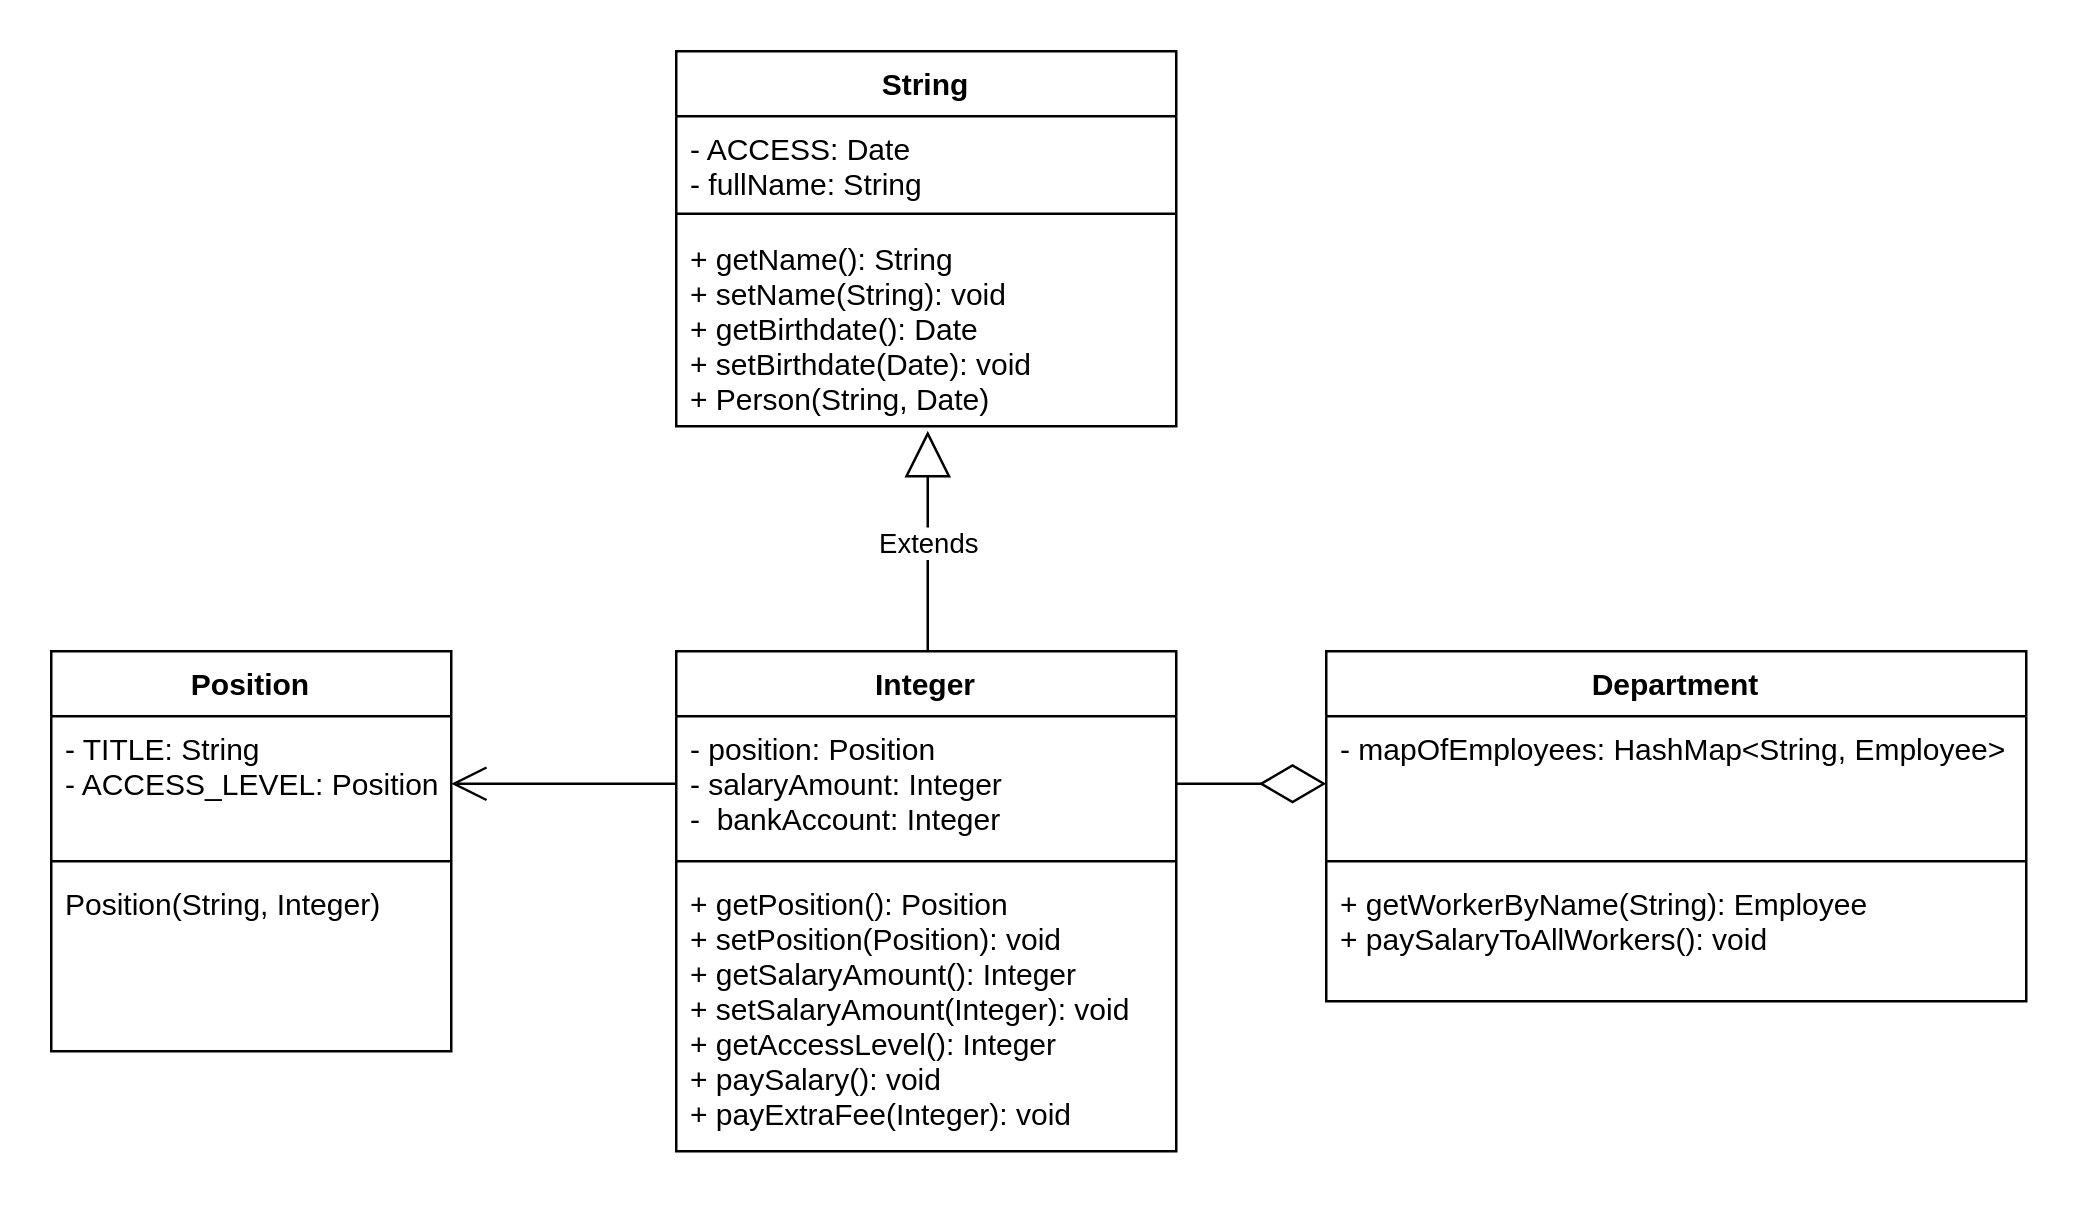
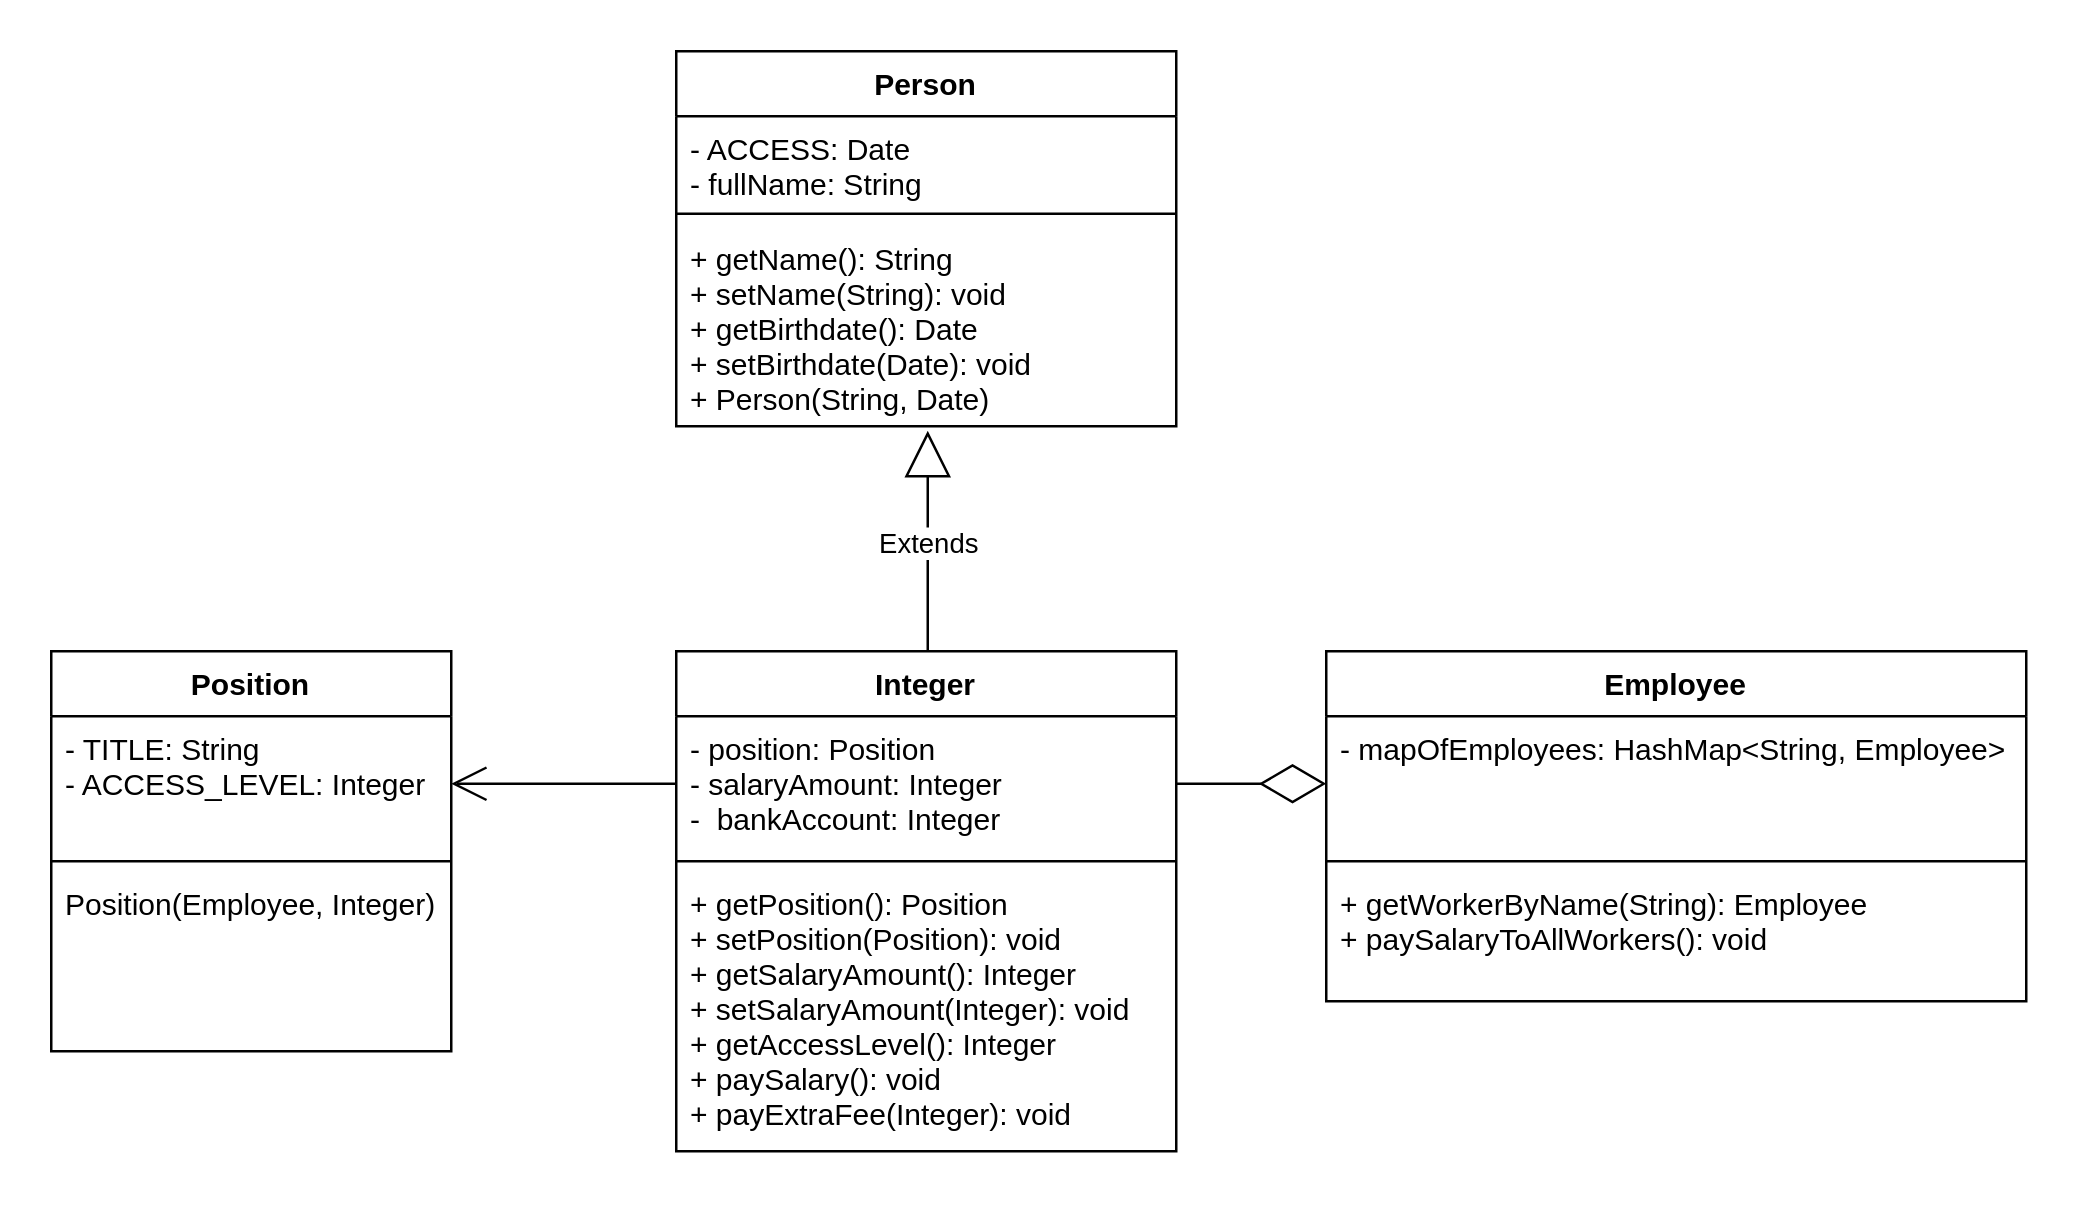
- <mxCell id="4" value="String" style="swimlane;fontStyle=1;align=center;verticalAlign=top;childLayout=stackLayout;horizontal=1;startSize=26;horizontalStack=0;resizeParent=1;resizeParentMax=0;resizeLast=0;collapsible=1;marginBottom=0;" parent="1" vertex="1"><mxGeometry x="270" width="200" height="150" as="geometry" y="20" /></mxCell>
+ <mxCell id="4" value="Person" style="swimlane;fontStyle=1;align=center;verticalAlign=top;childLayout=stackLayout;horizontal=1;startSize=26;horizontalStack=0;resizeParent=1;resizeParentMax=0;resizeLast=0;collapsible=1;marginBottom=0;" parent="1" vertex="1"><mxGeometry x="270" width="200" height="150" as="geometry" y="20" /></mxCell>
- <mxCell id="12" value="Department" style="swimlane;fontStyle=1;align=center;verticalAlign=top;childLayout=stackLayout;horizontal=1;startSize=26;horizontalStack=0;resizeParent=1;resizeParentMax=0;resizeLast=0;collapsible=1;marginBottom=0;" parent="1" vertex="1"><mxGeometry x="530" y="260" width="280" height="140" as="geometry" /></mxCell>
+ <mxCell id="12" value="Employee" style="swimlane;fontStyle=1;align=center;verticalAlign=top;childLayout=stackLayout;horizontal=1;startSize=26;horizontalStack=0;resizeParent=1;resizeParentMax=0;resizeLast=0;collapsible=1;marginBottom=0;" parent="1" vertex="1"><mxGeometry x="530" y="260" width="280" height="140" as="geometry" /></mxCell>
- <mxCell id="17" value="- TITLE: String&#10;- ACCESS_LEVEL: Position&#10;" style="text;strokeColor=none;fillColor=none;align=left;verticalAlign=top;spacingLeft=4;spacingRight=4;overflow=hidden;rotatable=0;points=[[0,0.5],[1,0.5]];portConstraint=eastwest;" parent="16" vertex="1"><mxGeometry y="26" width="160" height="54" as="geometry" /></mxCell>
+ <mxCell id="17" value="- TITLE: String&#10;- ACCESS_LEVEL: Integer&#10;" style="text;strokeColor=none;fillColor=none;align=left;verticalAlign=top;spacingLeft=4;spacingRight=4;overflow=hidden;rotatable=0;points=[[0,0.5],[1,0.5]];portConstraint=eastwest;" parent="16" vertex="1"><mxGeometry y="26" width="160" height="54" as="geometry" /></mxCell>
- <mxCell id="19" value="Position(String, Integer)" style="text;strokeColor=none;fillColor=none;align=left;verticalAlign=top;spacingLeft=4;spacingRight=4;overflow=hidden;rotatable=0;points=[[0,0.5],[1,0.5]];portConstraint=eastwest;" parent="16" vertex="1"><mxGeometry y="88" width="160" height="72" as="geometry" /></mxCell>
+ <mxCell id="19" value="Position(Employee, Integer)" style="text;strokeColor=none;fillColor=none;align=left;verticalAlign=top;spacingLeft=4;spacingRight=4;overflow=hidden;rotatable=0;points=[[0,0.5],[1,0.5]];portConstraint=eastwest;" parent="16" vertex="1"><mxGeometry y="88" width="160" height="72" as="geometry" /></mxCell>
